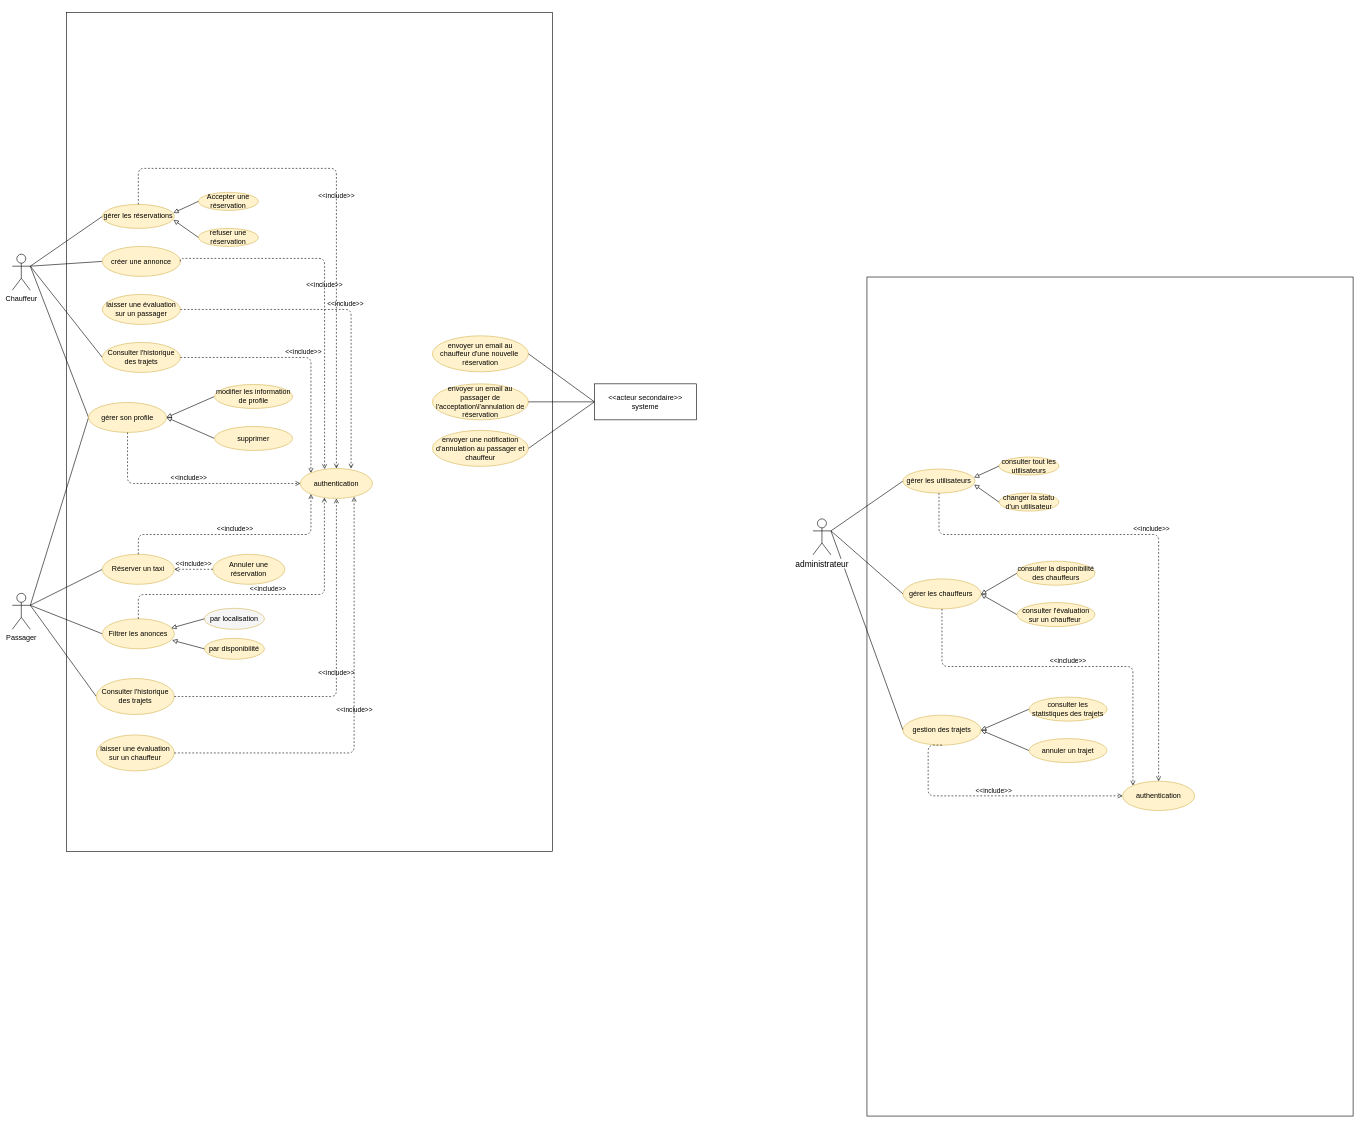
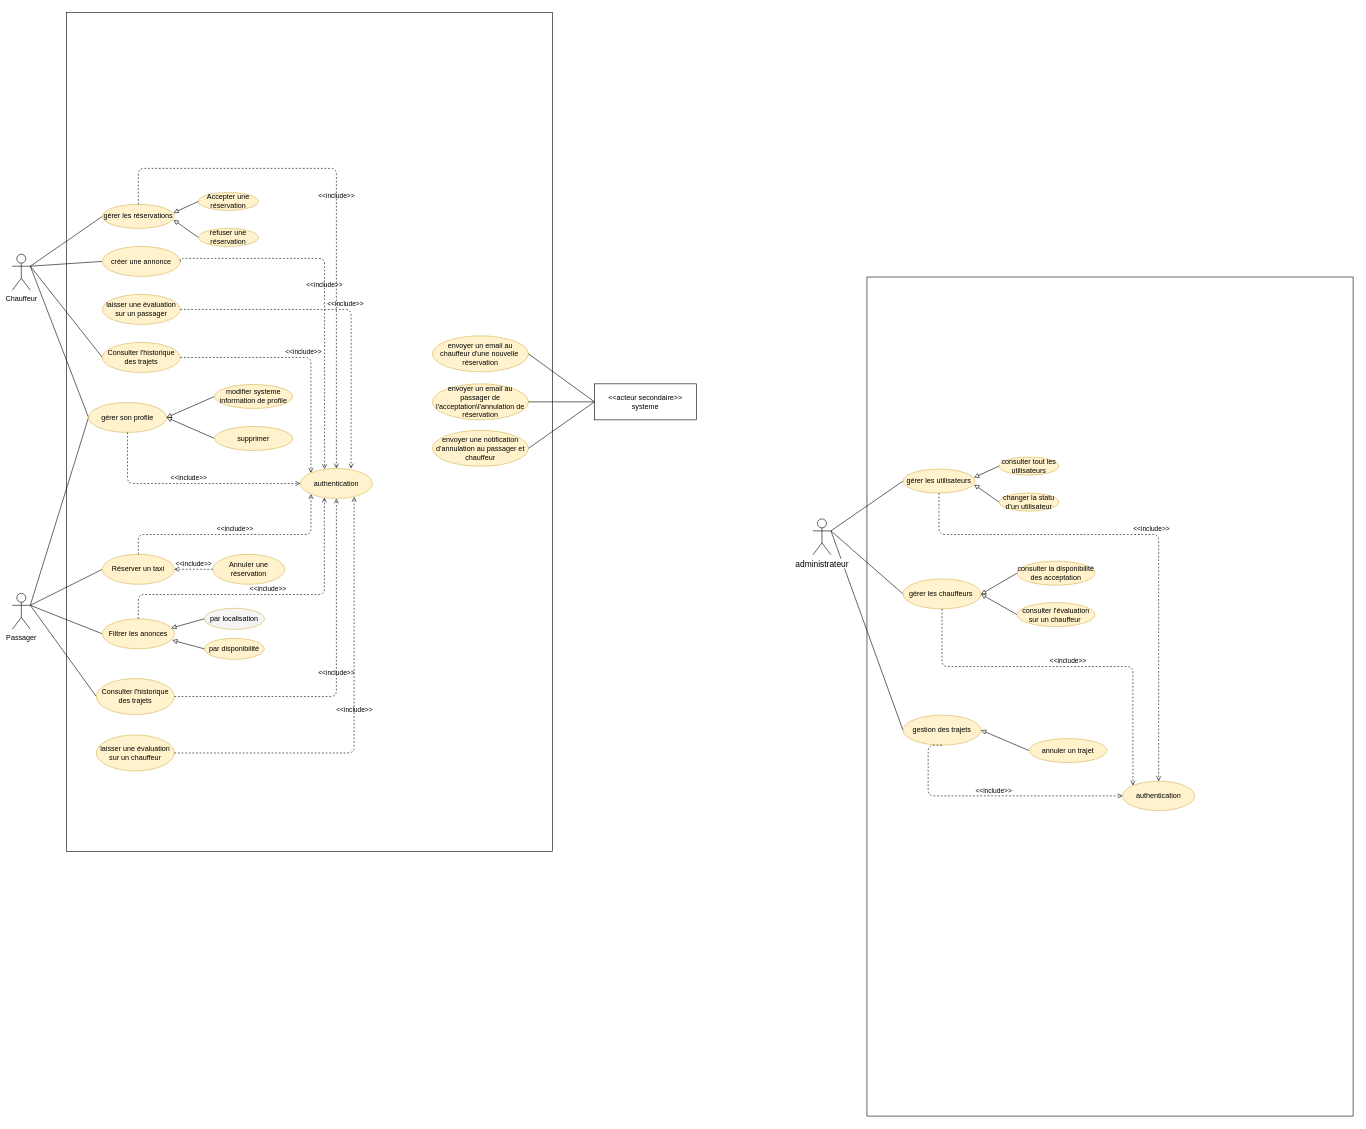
- <mxCell id="45" value="modifier les information de profile" style="ellipse;whiteSpace=wrap;html=1;fillColor=#fff2cc;strokeColor=#d6b656;" vertex="1" parent="1"><mxGeometry x="357" y="640" width="130" height="40" as="geometry" /></mxCell>
+ <mxCell id="45" value="modifier systeme information de profile" style="ellipse;whiteSpace=wrap;html=1;fillColor=#fff2cc;strokeColor=#d6b656;" vertex="1" parent="1"><mxGeometry x="357" y="640" width="130" height="40" as="geometry" /></mxCell>
- <mxCell id="70" value="consulter la disponibilité des chauffeurs" style="ellipse;whiteSpace=wrap;html=1;fillColor=#fff2cc;strokeColor=#d6b656;" vertex="1" parent="1"><mxGeometry x="1694" y="934.5" width="130" height="40" as="geometry" /></mxCell>
+ <mxCell id="70" value="consulter la disponibilité des acceptation" style="ellipse;whiteSpace=wrap;html=1;fillColor=#fff2cc;strokeColor=#d6b656;" vertex="1" parent="1"><mxGeometry x="1694" y="934.5" width="130" height="40" as="geometry" /></mxCell>
- <mxCell id="65" value="consulter les statistiques des trajets" style="ellipse;whiteSpace=wrap;html=1;fillColor=#fff2cc;strokeColor=#d6b656;" vertex="1" parent="1"><mxGeometry x="1714" y="1161" width="130" height="40" as="geometry" /></mxCell>
- <mxCell id="64" style="edgeStyle=none;html=1;exitX=0;exitY=0.5;exitDx=0;exitDy=0;entryX=1;entryY=0.5;entryDx=0;entryDy=0;endArrow=block;endFill=0;" edge="1" parent="1" source="65" target="63"><mxGeometry relative="1" as="geometry" /></mxCell>
